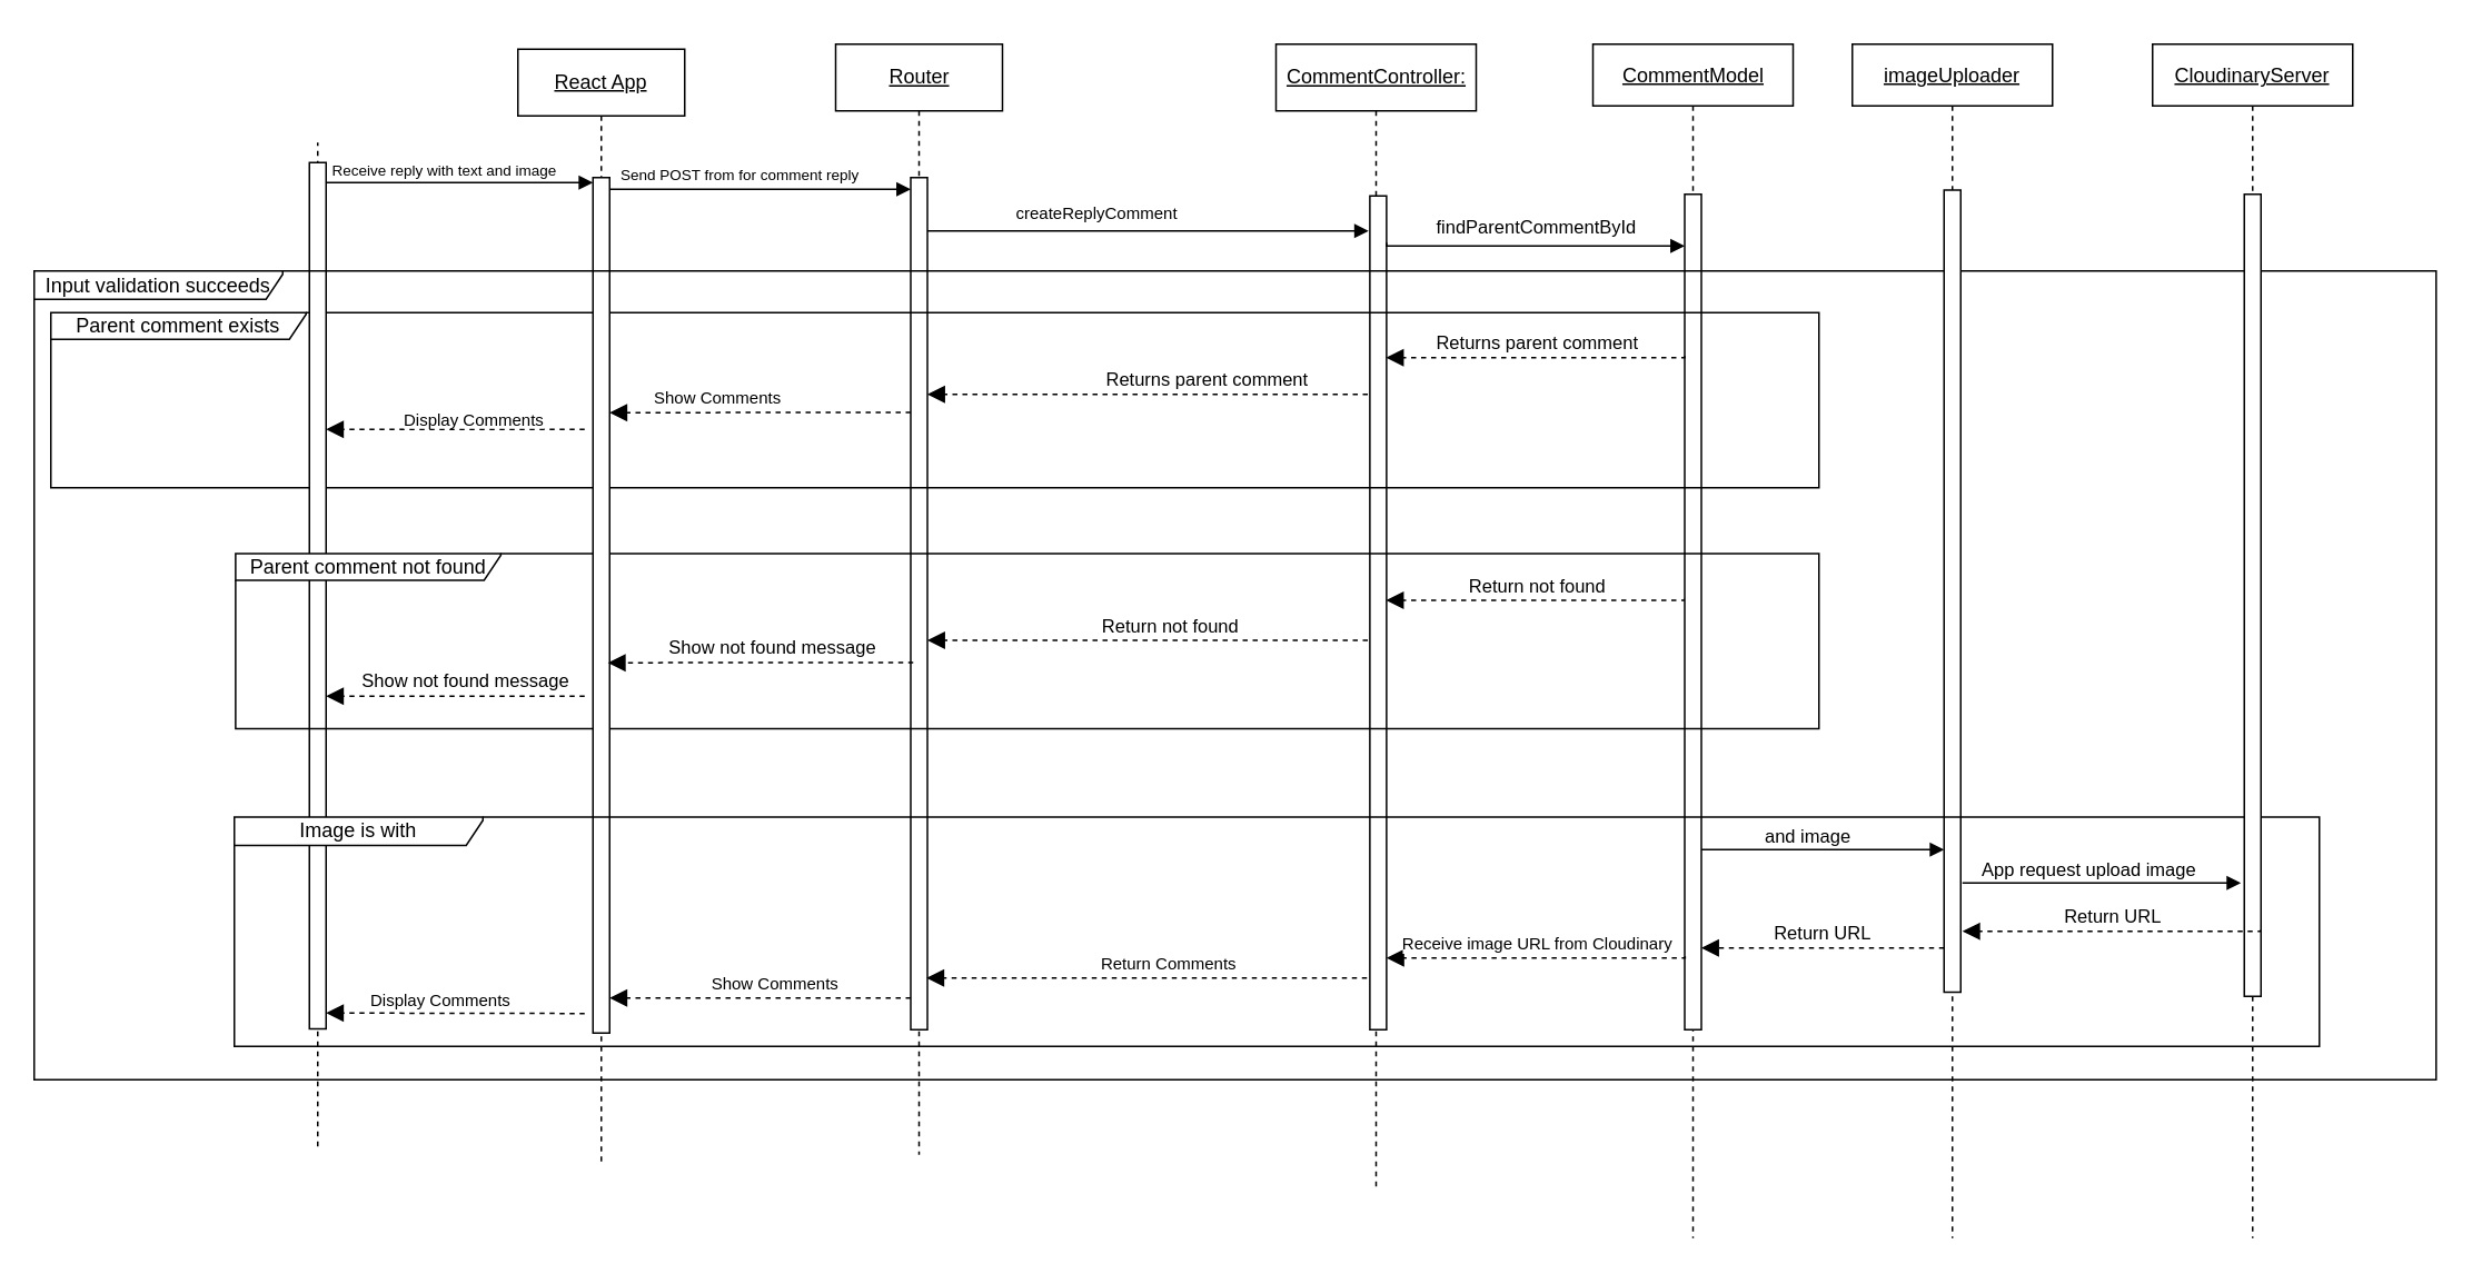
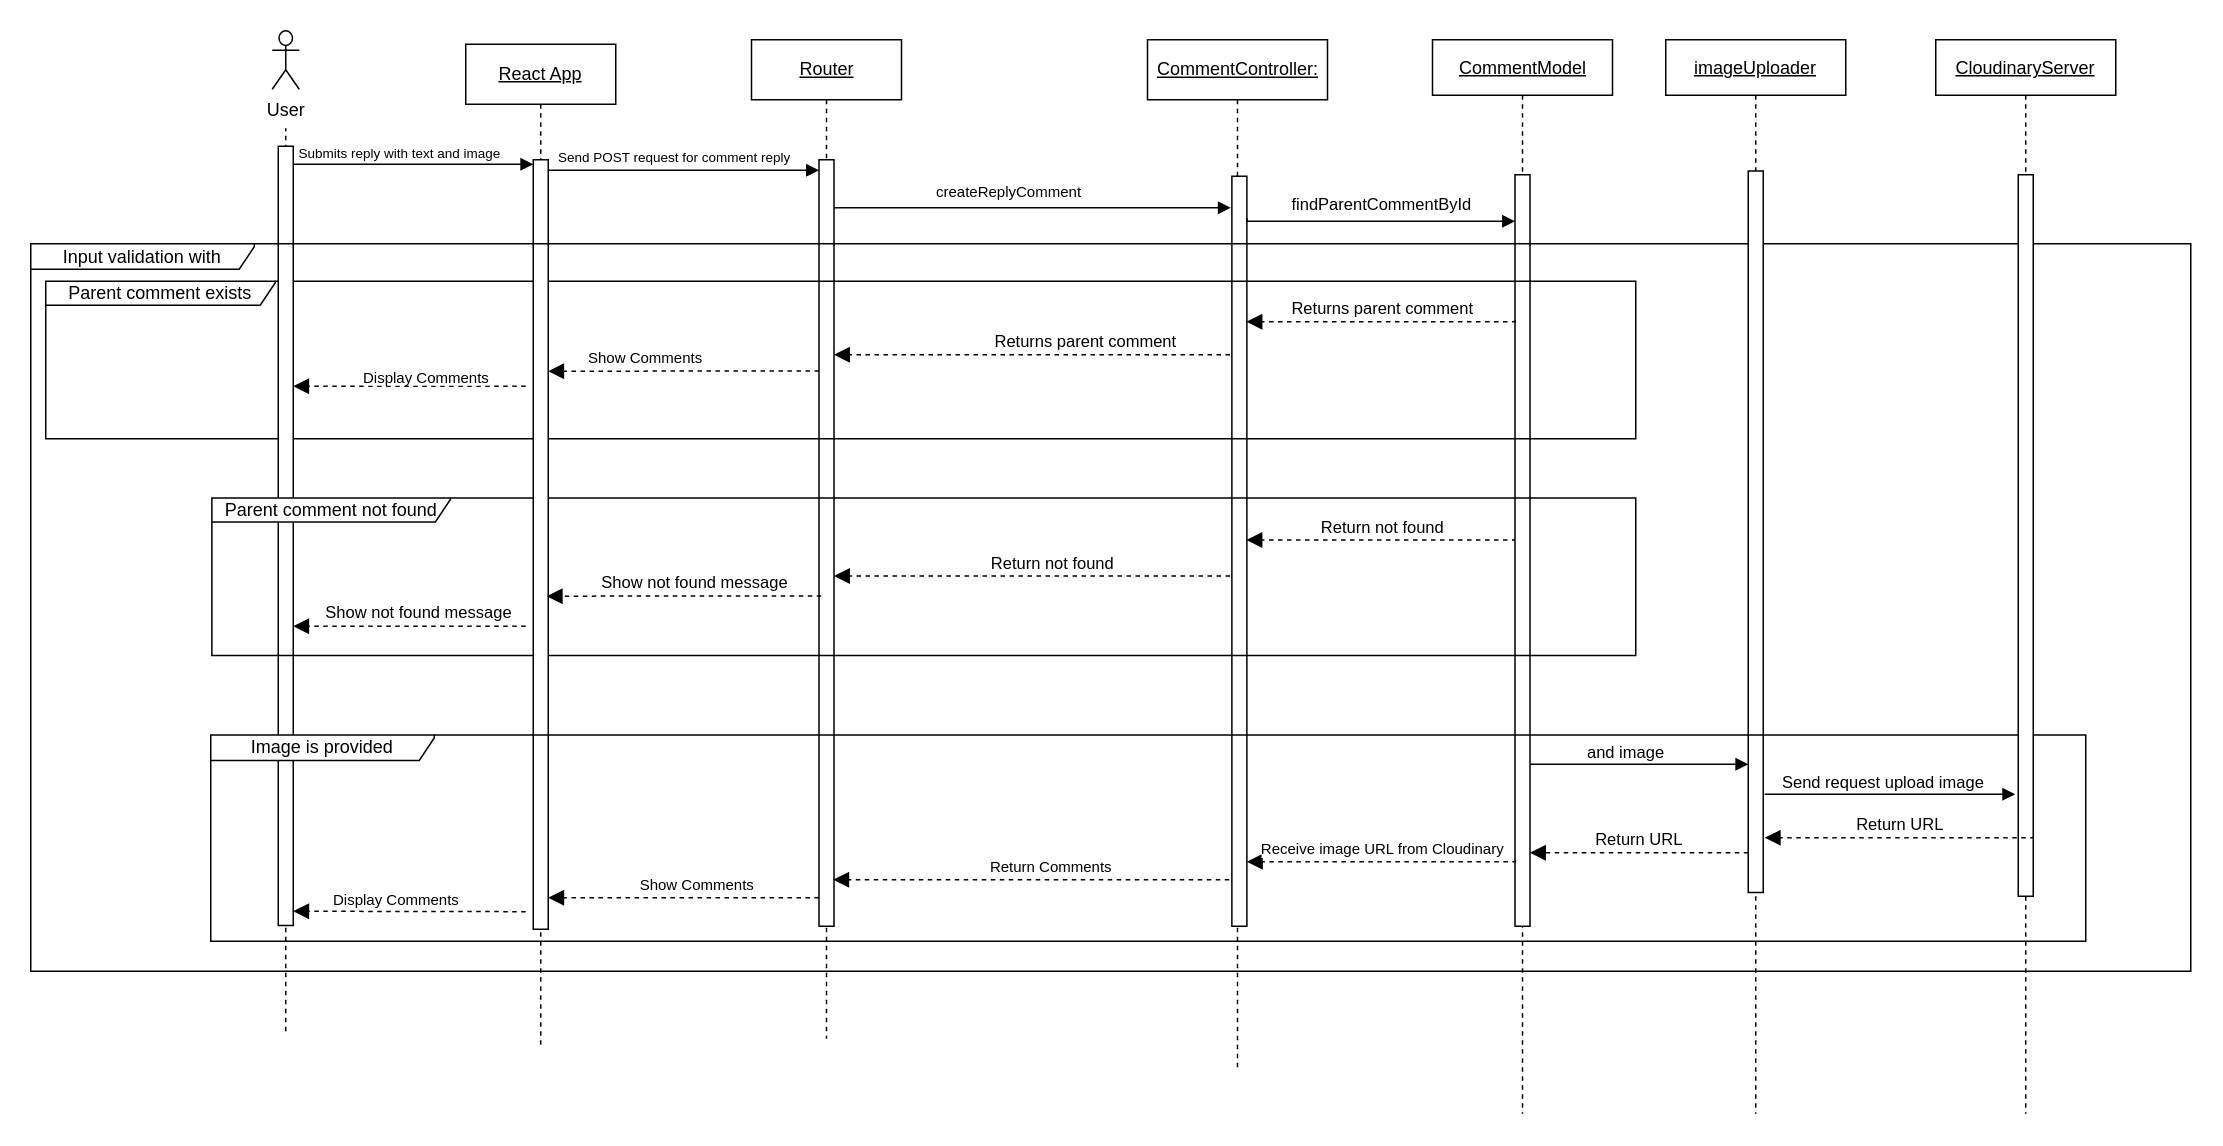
+ <mxCell id="4" value="User" style="shape=umlActor;verticalLabelPosition=bottom;verticalAlign=top;html=1;outlineConnect=0;" vertex="1" parent="2"><mxGeometry width="18" height="39" as="geometry" /></mxCell>
- <mxCell id="31" value="&lt;span style=&quot;color: rgb(0, 0, 0); font-family: Helvetica; font-style: normal; font-variant-ligatures: normal; font-variant-caps: normal; font-weight: 400; letter-spacing: normal; orphans: 2; text-align: center; text-indent: 0px; text-transform: none; widows: 2; word-spacing: 0px; -webkit-text-stroke-width: 0px; white-space: nowrap; background-color: rgb(255, 255, 255); text-decoration-thickness: initial; text-decoration-style: initial; text-decoration-color: initial; float: none; display: inline !important;&quot;&gt;&lt;font style=&quot;font-size: 9px;&quot;&gt;Send POST from for comment reply&lt;/font&gt;&lt;/span&gt;" style="text;whiteSpace=wrap;html=1;container=0;fontSize=10;" parent="1" vertex="1"><mxGeometry x="370" y="92" width="175" height="24.98" as="geometry" /></mxCell>
+ <mxCell id="31" value="&lt;span style=&quot;color: rgb(0, 0, 0); font-family: Helvetica; font-style: normal; font-variant-ligatures: normal; font-variant-caps: normal; font-weight: 400; letter-spacing: normal; orphans: 2; text-align: center; text-indent: 0px; text-transform: none; widows: 2; word-spacing: 0px; -webkit-text-stroke-width: 0px; white-space: nowrap; background-color: rgb(255, 255, 255); text-decoration-thickness: initial; text-decoration-style: initial; text-decoration-color: initial; float: none; display: inline !important;&quot;&gt;&lt;font style=&quot;font-size: 9px;&quot;&gt;Send POST request for comment reply&lt;/font&gt;&lt;/span&gt;" style="text;whiteSpace=wrap;html=1;container=0;fontSize=10;" parent="1" vertex="1"><mxGeometry x="370" y="92" width="175" height="24.98" as="geometry" /></mxCell>
- <mxCell id="5" value="&lt;span style=&quot;color: rgb(0, 0, 0); font-family: Helvetica; font-style: normal; font-variant-ligatures: normal; font-variant-caps: normal; font-weight: 400; letter-spacing: normal; orphans: 2; text-align: center; text-indent: 0px; text-transform: none; widows: 2; word-spacing: 0px; -webkit-text-stroke-width: 0px; white-space: nowrap; background-color: rgb(255, 255, 255); text-decoration-thickness: initial; text-decoration-style: initial; text-decoration-color: initial; float: none; display: inline !important;&quot;&gt;&lt;font style=&quot;font-size: 9px;&quot;&gt;Receive reply with text and image&lt;/font&gt;&lt;/span&gt;" style="text;whiteSpace=wrap;html=1;container=0;" parent="1" vertex="1"><mxGeometry x="196.5" y="87.02" width="142.5" height="24.98" as="geometry" /></mxCell>
+ <mxCell id="5" value="&lt;span style=&quot;color: rgb(0, 0, 0); font-family: Helvetica; font-style: normal; font-variant-ligatures: normal; font-variant-caps: normal; font-weight: 400; letter-spacing: normal; orphans: 2; text-align: center; text-indent: 0px; text-transform: none; widows: 2; word-spacing: 0px; -webkit-text-stroke-width: 0px; white-space: nowrap; background-color: rgb(255, 255, 255); text-decoration-thickness: initial; text-decoration-style: initial; text-decoration-color: initial; float: none; display: inline !important;&quot;&gt;&lt;font style=&quot;font-size: 9px;&quot;&gt;Submits reply with text and image&lt;/font&gt;&lt;/span&gt;" style="text;whiteSpace=wrap;html=1;container=0;" parent="1" vertex="1"><mxGeometry x="196.5" y="87.02" width="142.5" height="24.98" as="geometry" /></mxCell>
- <mxCell id="15" value="&lt;span style=&quot;color: rgb(0, 0, 0); font-family: Helvetica; font-size: 10px; font-style: normal; font-variant-ligatures: normal; font-variant-caps: normal; font-weight: 400; letter-spacing: normal; orphans: 2; text-align: center; text-indent: 0px; text-transform: none; widows: 2; word-spacing: 0px; -webkit-text-stroke-width: 0px; white-space: nowrap; background-color: rgb(255, 255, 255); text-decoration-thickness: initial; text-decoration-style: initial; text-decoration-color: initial; float: none; display: inline !important;&quot;&gt; createReplyComment &lt;/span&gt;" style="text;whiteSpace=wrap;html=1;container=0;fontSize=10;" parent="1" vertex="1"><mxGeometry x="606.62" y="115" width="99.38" height="24.98" as="geometry" /></mxCell>
+ <mxCell id="15" value="&lt;span style=&quot;color: rgb(0, 0, 0); font-family: Helvetica; font-size: 10px; font-style: normal; font-variant-ligatures: normal; font-variant-caps: normal; font-weight: 400; letter-spacing: normal; orphans: 2; text-align: center; text-indent: 0px; text-transform: none; widows: 2; word-spacing: 0px; -webkit-text-stroke-width: 0px; white-space: nowrap; background-color: rgb(255, 255, 255); text-decoration-thickness: initial; text-decoration-style: initial; text-decoration-color: initial; float: none; display: inline !important;&quot;&gt; createReplyComment &lt;/span&gt;" style="text;whiteSpace=wrap;html=1;container=0;fontSize=10;" parent="1" vertex="1"><mxGeometry x="621.62" y="115" width="99.38" height="24.98" as="geometry" /></mxCell>
- <mxCell id="33" value="Input validation succeeds" style="shape=umlFrame;whiteSpace=wrap;html=1;pointerEvents=0;width=149;height=17;container=0;" parent="1" vertex="1"><mxGeometry x="20" y="162" width="1440" height="485" as="geometry" /></mxCell>
+ <mxCell id="33" value="Input validation with" style="shape=umlFrame;whiteSpace=wrap;html=1;pointerEvents=0;width=149;height=17;container=0;" parent="1" vertex="1"><mxGeometry x="20" y="162" width="1440" height="485" as="geometry" /></mxCell>
- <mxCell id="37" value="Image is with" style="shape=umlFrame;whiteSpace=wrap;html=1;pointerEvents=0;width=149;height=17;container=0;" parent="1" vertex="1"><mxGeometry x="140" y="489.5" width="1250" height="137.5" as="geometry" /></mxCell>
+ <mxCell id="37" value="Image is provided" style="shape=umlFrame;whiteSpace=wrap;html=1;pointerEvents=0;width=149;height=17;container=0;" parent="1" vertex="1"><mxGeometry x="140" y="489.5" width="1250" height="137.5" as="geometry" /></mxCell>
- <mxCell id="45" value="&lt;span style=&quot;color: rgb(0, 0, 0); font-family: Helvetica; font-size: 11px; font-style: normal; font-variant-ligatures: normal; font-variant-caps: normal; font-weight: 400; letter-spacing: normal; orphans: 2; text-align: center; text-indent: 0px; text-transform: none; widows: 2; word-spacing: 0px; -webkit-text-stroke-width: 0px; white-space: nowrap; background-color: rgb(255, 255, 255); text-decoration-thickness: initial; text-decoration-style: initial; text-decoration-color: initial; display: inline !important; float: none;&quot;&gt;App request upload image&lt;/span&gt;" style="text;whiteSpace=wrap;html=1;container=0;" parent="43" vertex="1"><mxGeometry x="10" width="204" height="40" as="geometry" /></mxCell>
+ <mxCell id="45" value="&lt;span style=&quot;color: rgb(0, 0, 0); font-family: Helvetica; font-size: 11px; font-style: normal; font-variant-ligatures: normal; font-variant-caps: normal; font-weight: 400; letter-spacing: normal; orphans: 2; text-align: center; text-indent: 0px; text-transform: none; widows: 2; word-spacing: 0px; -webkit-text-stroke-width: 0px; white-space: nowrap; background-color: rgb(255, 255, 255); text-decoration-thickness: initial; text-decoration-style: initial; text-decoration-color: initial; display: inline !important; float: none;&quot;&gt;Send request upload image&lt;/span&gt;" style="text;whiteSpace=wrap;html=1;container=0;" parent="43" vertex="1"><mxGeometry x="10" width="204" height="40" as="geometry" /></mxCell>
